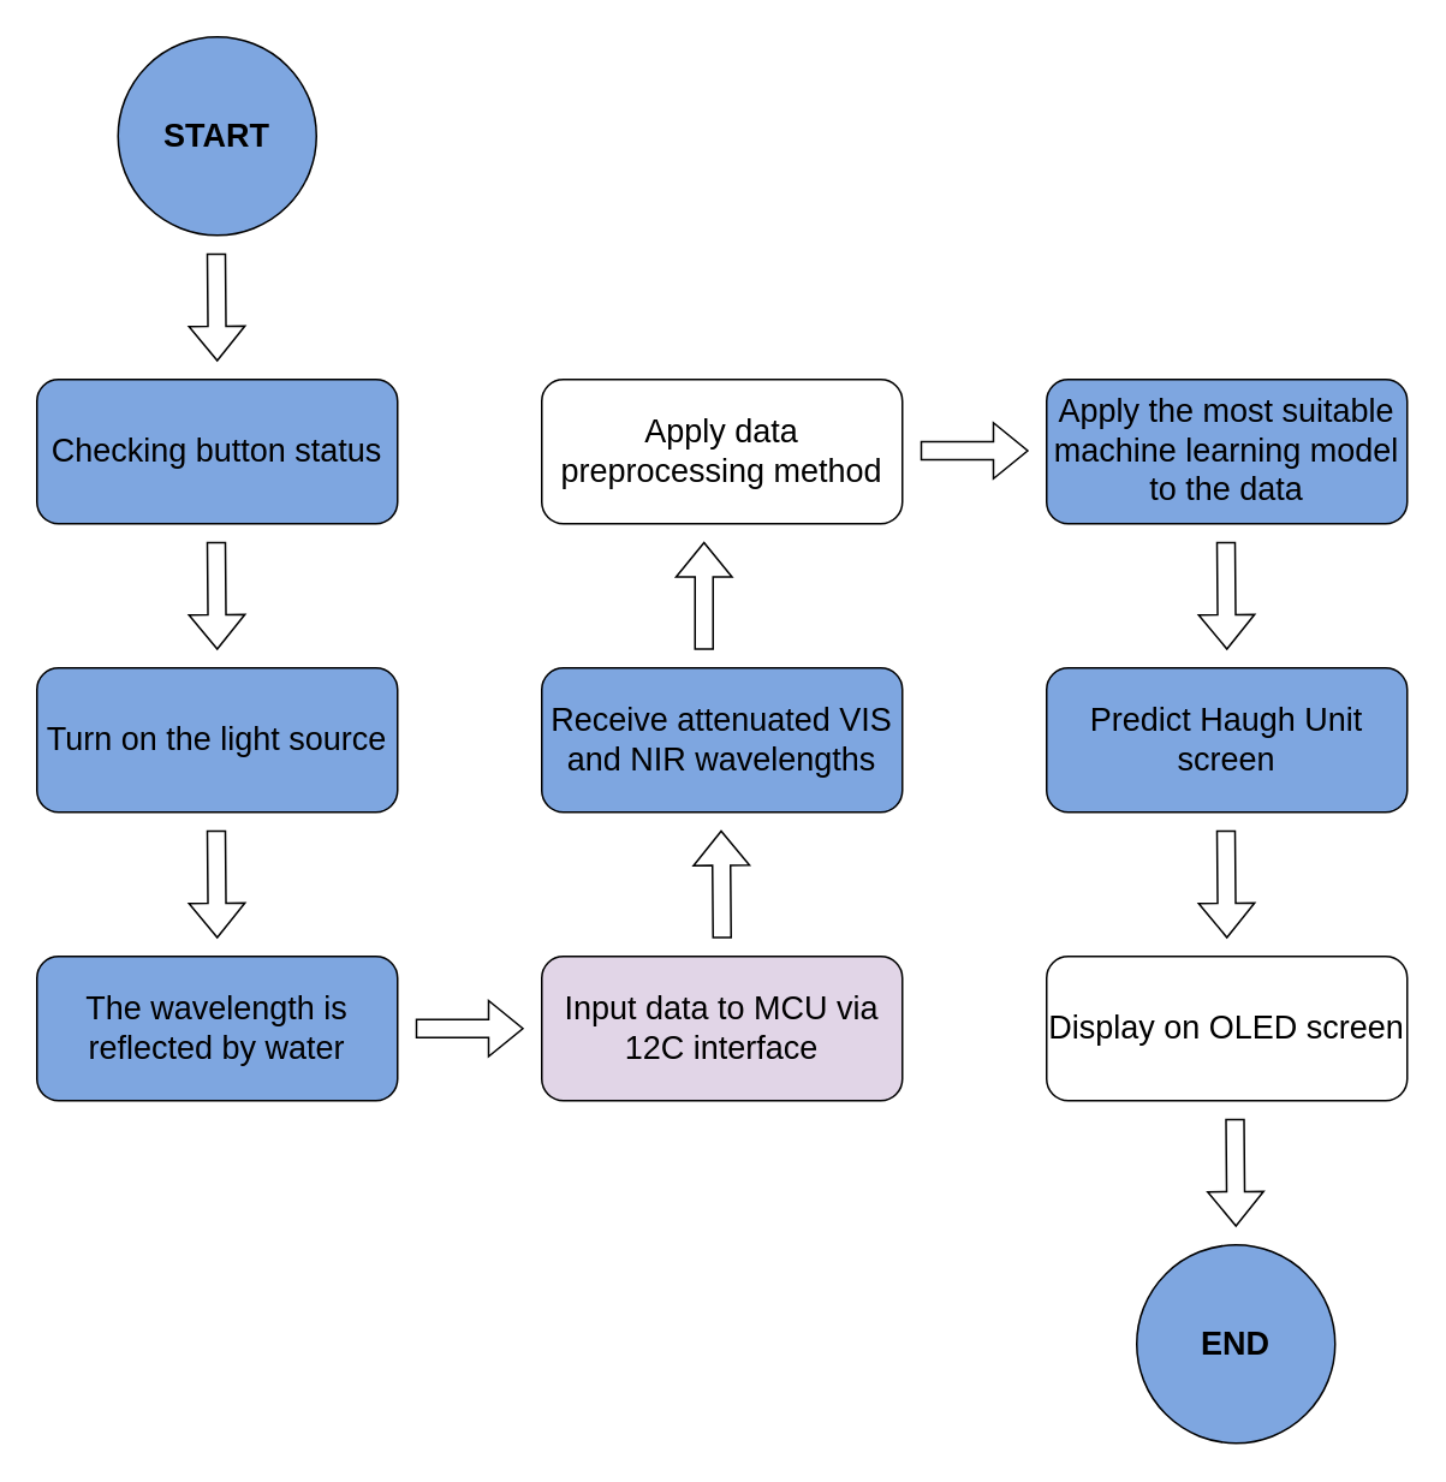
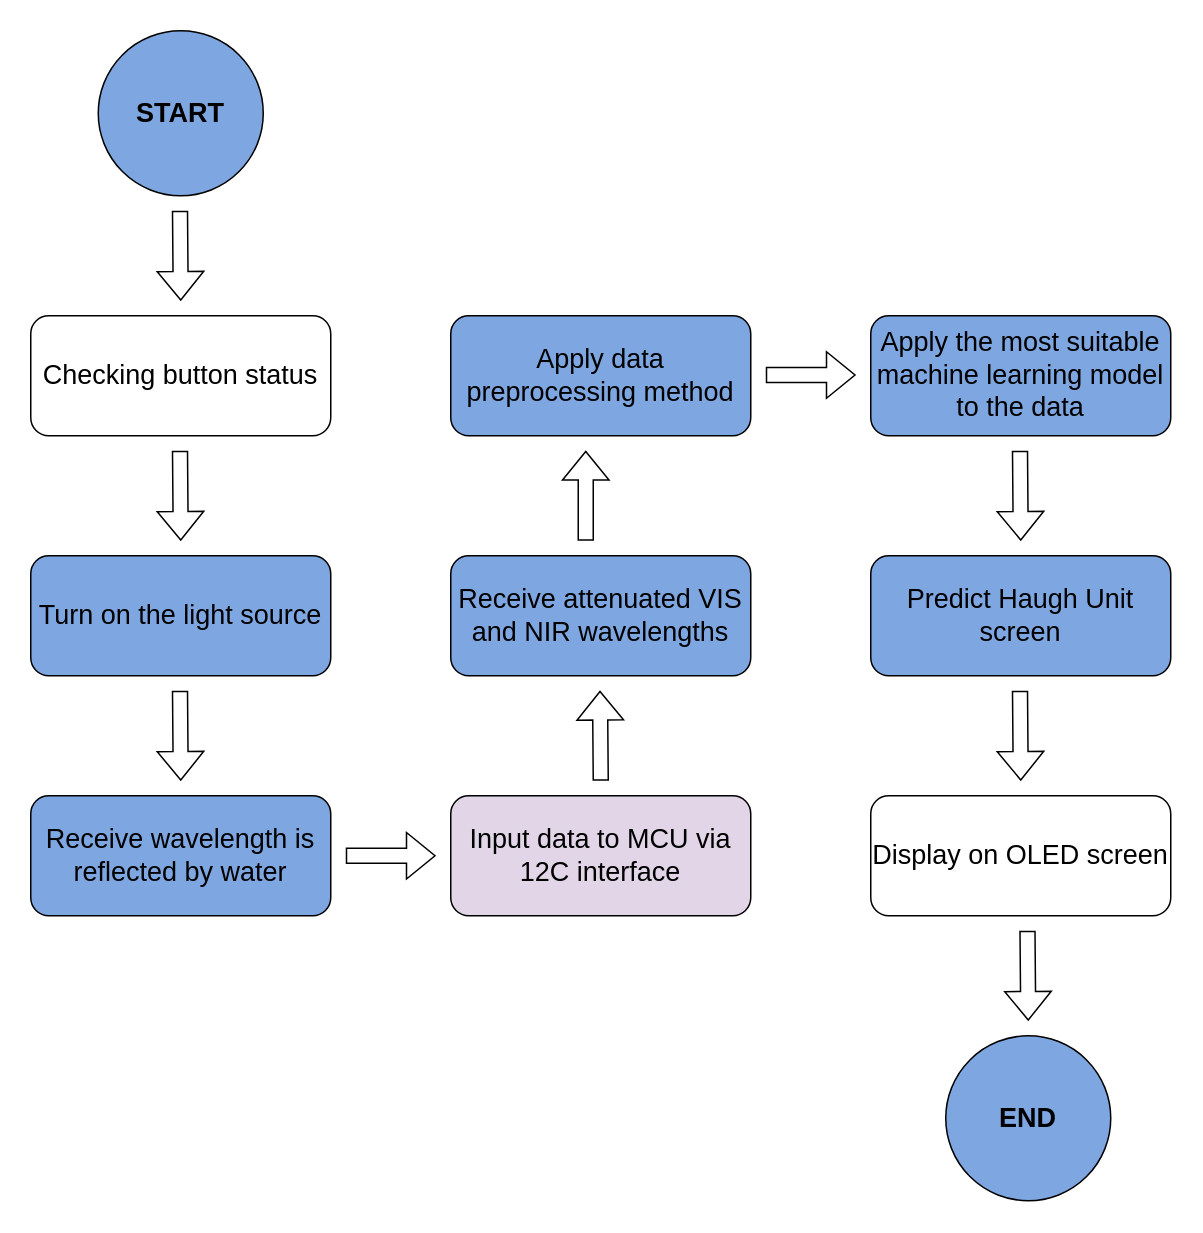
- <mxCell id="2" value="&lt;font style=&quot;font-size: 18px;&quot;&gt;Checking button status&lt;/font&gt;" style="rounded=1;whiteSpace=wrap;html=1;fillColor=#7EA6E0;" vertex="1" parent="1"><mxGeometry x="20" y="210" width="200" height="80" as="geometry" /></mxCell>
+ <mxCell id="2" value="&lt;font style=&quot;font-size: 18px;&quot;&gt;Checking button status&lt;/font&gt;" style="rounded=1;whiteSpace=wrap;html=1;fillColor=#ffffff;" vertex="1" parent="1"><mxGeometry x="20" y="210" width="200" height="80" as="geometry" /></mxCell>
- <mxCell id="5" value="&lt;font style=&quot;font-size: 18px;&quot;&gt;Apply data preprocessing method&lt;/font&gt;" style="rounded=1;whiteSpace=wrap;html=1;fillColor=#ffffff;" vertex="1" parent="1"><mxGeometry x="300" y="210" width="200" height="80" as="geometry" /></mxCell>
+ <mxCell id="5" value="&lt;font style=&quot;font-size: 18px;&quot;&gt;Apply data preprocessing method&lt;/font&gt;" style="rounded=1;whiteSpace=wrap;html=1;fillColor=#7EA6E0;" vertex="1" parent="1"><mxGeometry x="300" y="210" width="200" height="80" as="geometry" /></mxCell>
- <mxCell id="4" value="&lt;font style=&quot;font-size: 18px;&quot;&gt;The wavelength is reflected by water&lt;/font&gt;" style="rounded=1;whiteSpace=wrap;html=1;fillColor=#7EA6E0;" vertex="1" parent="1"><mxGeometry x="20" y="530" width="200" height="80" as="geometry" /></mxCell>
+ <mxCell id="4" value="&lt;font style=&quot;font-size: 18px;&quot;&gt;Receive wavelength is reflected by water&lt;/font&gt;" style="rounded=1;whiteSpace=wrap;html=1;fillColor=#7EA6E0;" vertex="1" parent="1"><mxGeometry x="20" y="530" width="200" height="80" as="geometry" /></mxCell>
